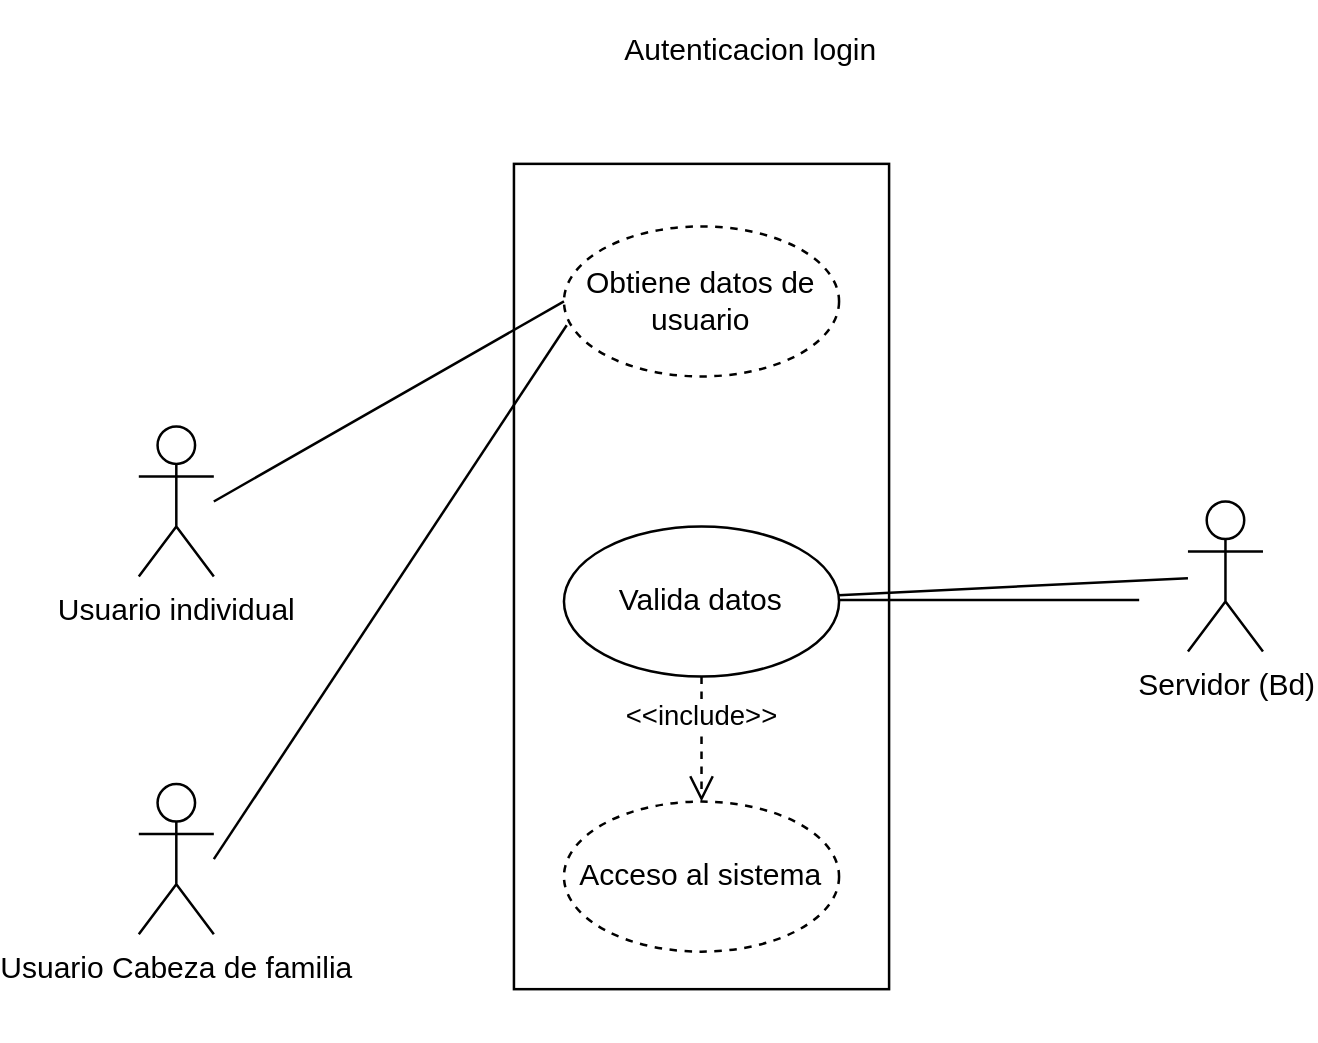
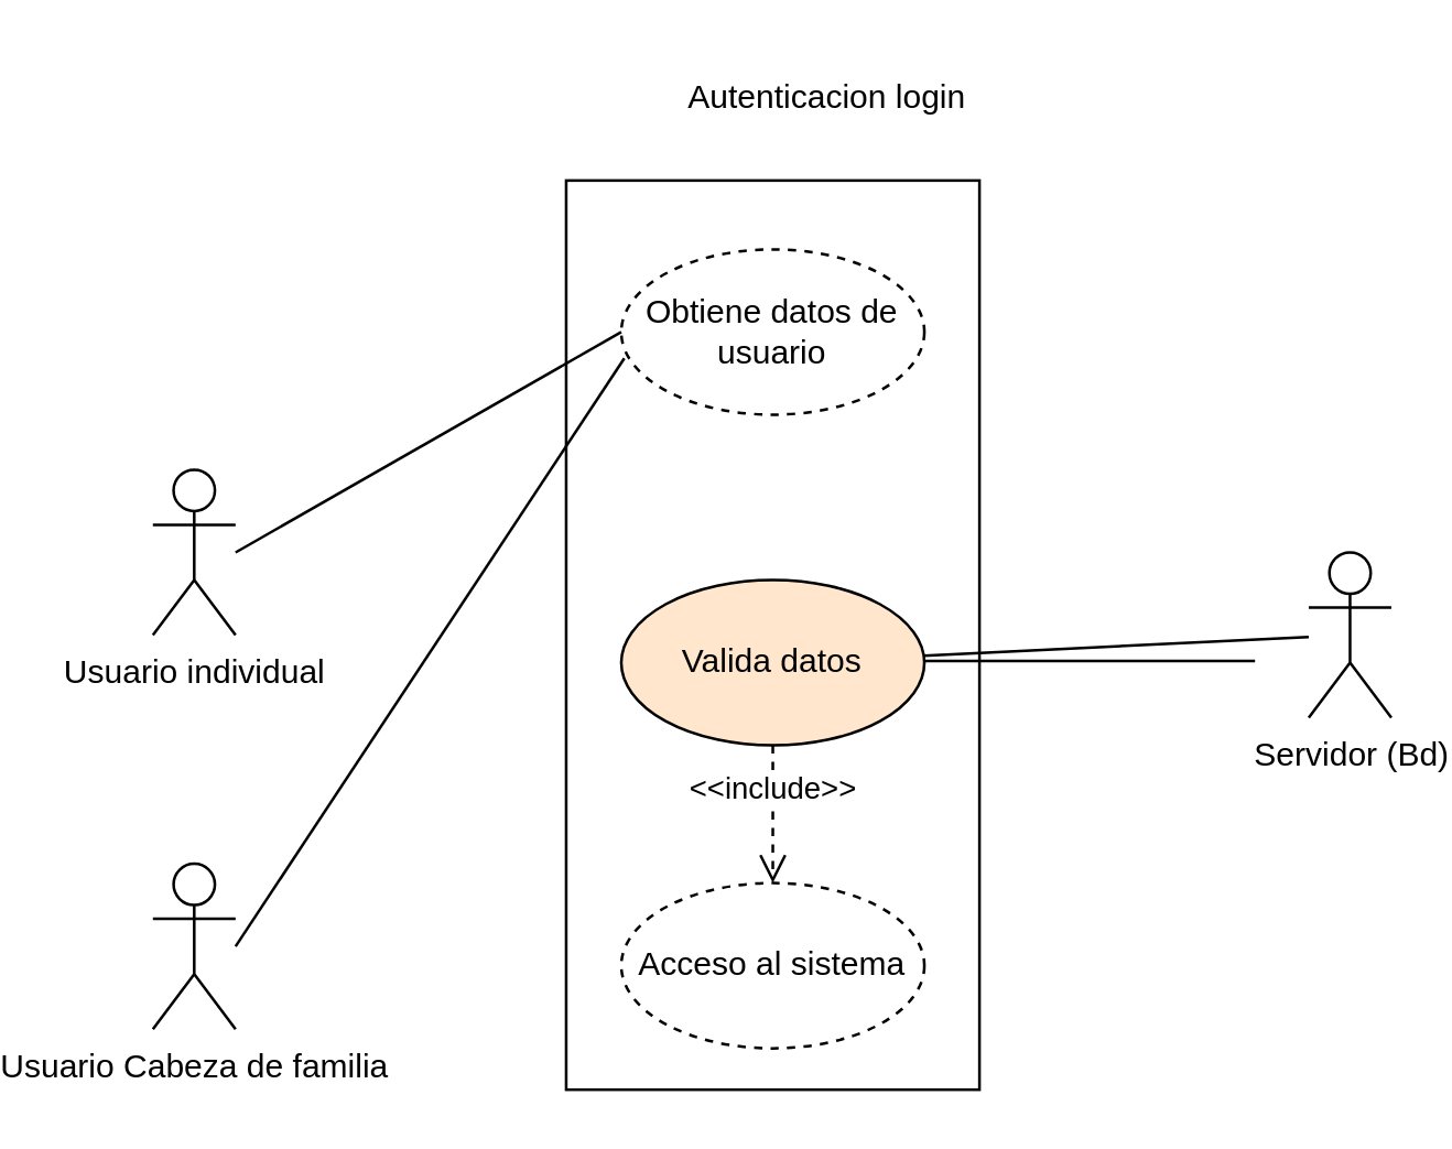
- <mxCell id="14" value="Autenticacion login" style="text;html=1;strokeColor=none;fillColor=none;align=center;verticalAlign=middle;whiteSpace=wrap;rounded=0;" vertex="1" parent="1"><mxGeometry x="200" y="5" width="130" height="30" as="geometry" /></mxCell>
+ <mxCell id="14" value="Autenticacion login" style="text;html=1;strokeColor=none;fillColor=none;align=center;verticalAlign=middle;whiteSpace=wrap;rounded=0;" vertex="1" parent="1"><mxGeometry x="200" y="20" width="130" height="30" as="geometry" /></mxCell>
- <mxCell id="6" value="Valida datos" style="ellipse;whiteSpace=wrap;html=1;" vertex="1" parent="1"><mxGeometry x="190" y="210" width="110" height="60" as="geometry" /></mxCell>
+ <mxCell id="6" value="Valida datos" style="ellipse;whiteSpace=wrap;html=1;fillColor=#ffe6cc;" vertex="1" parent="1"><mxGeometry x="190" y="210" width="110" height="60" as="geometry" /></mxCell>
